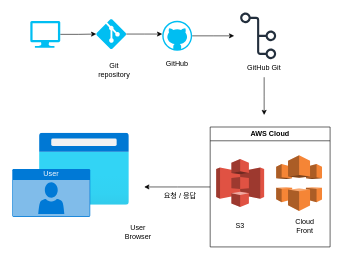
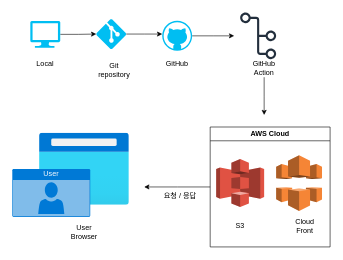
+ <mxCell id="8" value="Local" style="text;html=1;align=center;verticalAlign=middle;whiteSpace=wrap;rounded=0;" vertex="1" parent="1"><mxGeometry x="45" y="91" width="60" height="30" as="geometry" /></mxCell>
- <mxCell id="13" value="GitHub Git" style="text;html=1;align=center;verticalAlign=middle;whiteSpace=wrap;rounded=0;" vertex="1" parent="1"><mxGeometry x="410" y="98" width="60" height="30" as="geometry" /></mxCell>
+ <mxCell id="13" value="GitHub Action" style="text;html=1;align=center;verticalAlign=middle;whiteSpace=wrap;rounded=0;" vertex="1" parent="1"><mxGeometry x="410" y="98" width="60" height="30" as="geometry" /></mxCell>
- <mxCell id="23" value="User Browser" style="text;html=1;align=center;verticalAlign=middle;whiteSpace=wrap;rounded=0;" vertex="1" parent="1"><mxGeometry x="200" y="371" width="60" height="30" as="geometry" /></mxCell>
+ <mxCell id="23" value="User Browser" style="text;html=1;align=center;verticalAlign=middle;whiteSpace=wrap;rounded=0;" vertex="1" parent="1"><mxGeometry x="110" y="371" width="60" height="30" as="geometry" /></mxCell>
